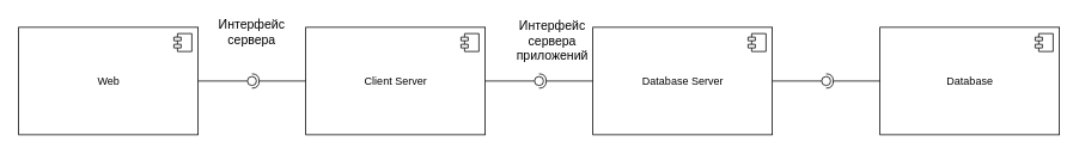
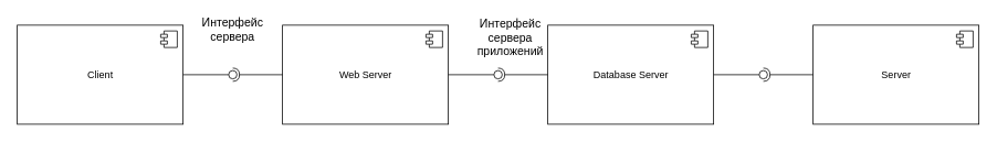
- <mxCell id="2" value="Web" style="html=1;dropTarget=0;" parent="1" vertex="1"><mxGeometry x="20" y="30" width="200" height="120" as="geometry" /></mxCell>
+ <mxCell id="2" value="Client" style="html=1;dropTarget=0;" parent="1" vertex="1"><mxGeometry x="20" y="30" width="200" height="120" as="geometry" /></mxCell>
- <mxCell id="4" value="Client Server" style="html=1;dropTarget=0;" parent="1" vertex="1"><mxGeometry x="340" y="30" width="200" height="120" as="geometry" /></mxCell>
+ <mxCell id="4" value="Web Server" style="html=1;dropTarget=0;" parent="1" vertex="1"><mxGeometry x="340" y="30" width="200" height="120" as="geometry" /></mxCell>
- <mxCell id="16" value="Database" style="html=1;dropTarget=0;" parent="1" vertex="1"><mxGeometry x="980" y="30" width="200" height="120" as="geometry" /></mxCell>
+ <mxCell id="16" value="Server" style="html=1;dropTarget=0;" parent="1" vertex="1"><mxGeometry x="980" y="30" width="200" height="120" as="geometry" /></mxCell>
